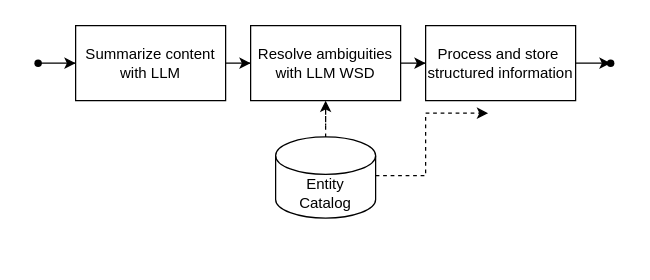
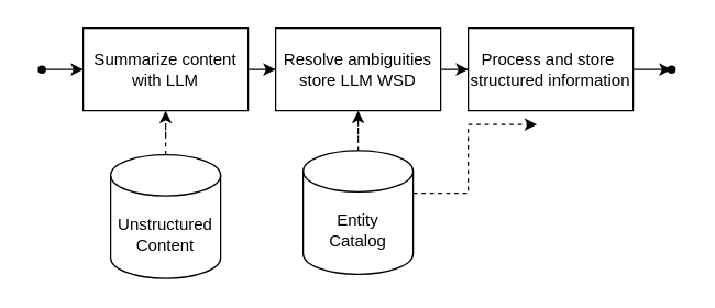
- <mxCell id="10" value="Resolve ambiguities with LLM WSD" style="rounded=0;whiteSpace=wrap;html=1;" vertex="1" parent="1"><mxGeometry x="200" y="20" width="120" height="60" as="geometry" /></mxCell>
+ <mxCell id="10" value="Resolve ambiguities store LLM WSD" style="rounded=0;whiteSpace=wrap;html=1;" vertex="1" parent="1"><mxGeometry x="200" y="20" width="120" height="60" as="geometry" /></mxCell>
+ <mxCell id="2" value="" style="edgeStyle=orthogonalEdgeStyle;rounded=0;orthogonalLoop=1;jettySize=auto;html=1;dashed=1;" edge="1" parent="1" source="3" target="7"><mxGeometry relative="1" as="geometry" /></mxCell>
- <mxCell id="5" value="Entity&lt;br&gt;Catalog" style="shape=cylinder3;whiteSpace=wrap;html=1;boundedLbl=1;backgroundOutline=1;size=15;" vertex="1" parent="1"><mxGeometry x="220" y="109" width="80" height="65" as="geometry" /></mxCell>
+ <mxCell id="5" value="Entity&lt;br&gt;Catalog" style="shape=cylinder3;whiteSpace=wrap;html=1;boundedLbl=1;backgroundOutline=1;size=15;" vertex="1" parent="1"><mxGeometry x="220" y="109" width="80" height="90" as="geometry" /></mxCell>
+ <mxCell id="3" value="Unstructured&lt;br&gt;Content" style="shape=cylinder3;whiteSpace=wrap;html=1;boundedLbl=1;backgroundOutline=1;size=15;" vertex="1" parent="1"><mxGeometry x="80" y="112" width="80" height="90" as="geometry" /></mxCell>
